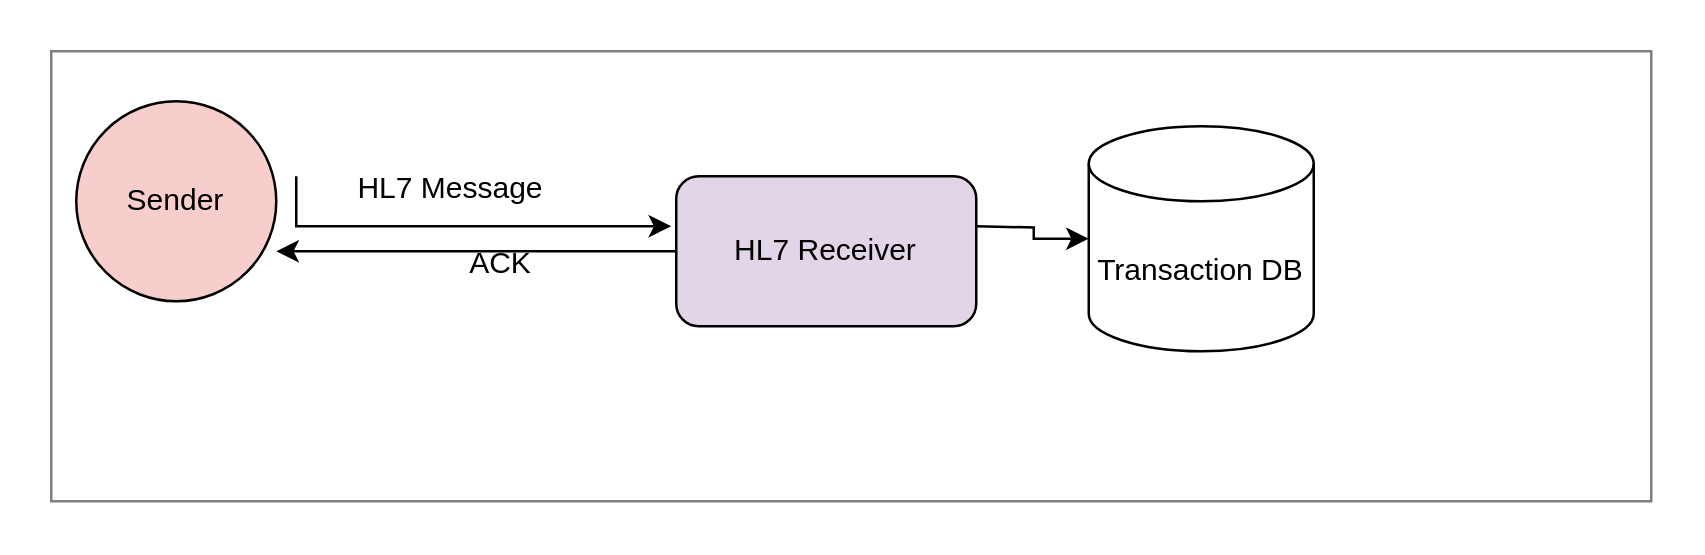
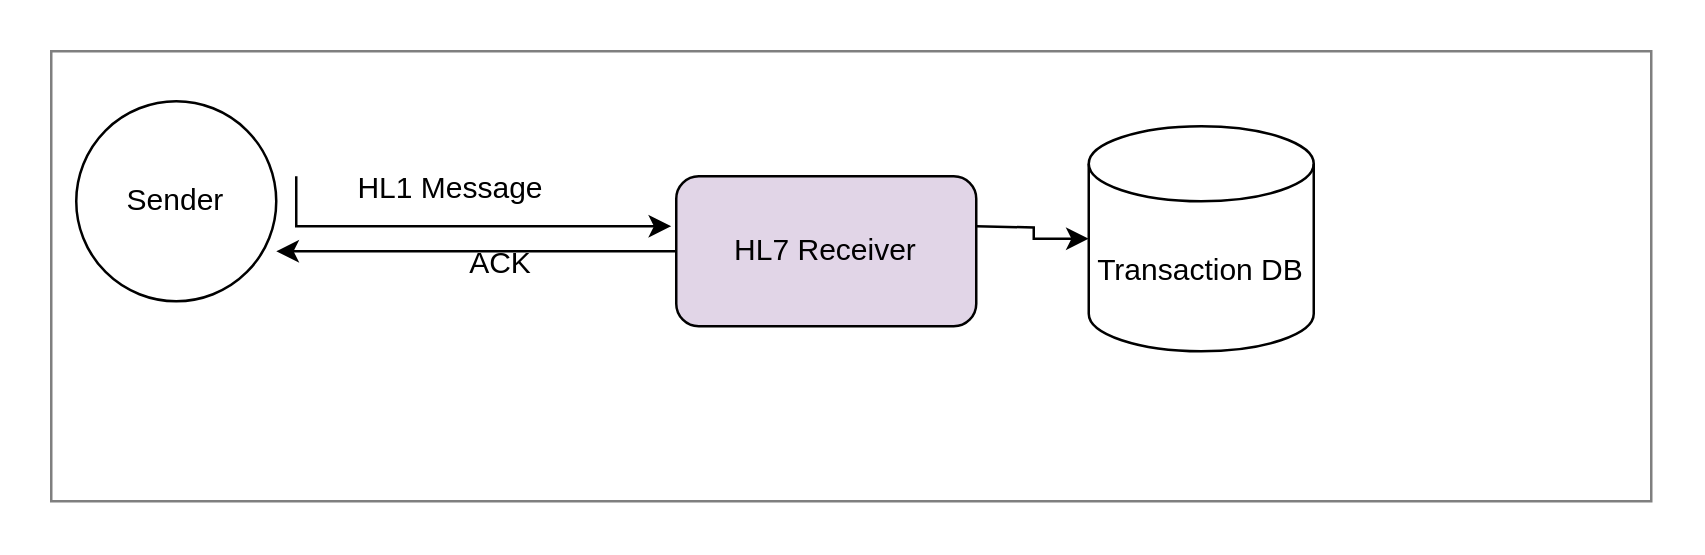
- <mxCell id="6" value="HL7 Message" style="text;html=1;strokeColor=none;fillColor=none;align=center;verticalAlign=middle;whiteSpace=wrap;rounded=0;" vertex="1" parent="1"><mxGeometry x="110" y="60" width="140" height="30" as="geometry" /></mxCell>
+ <mxCell id="6" value="HL1 Message" style="text;html=1;strokeColor=none;fillColor=none;align=center;verticalAlign=middle;whiteSpace=wrap;rounded=0;" vertex="1" parent="1"><mxGeometry x="110" y="60" width="140" height="30" as="geometry" /></mxCell>
- <mxCell id="8" value="Sender" style="ellipse;whiteSpace=wrap;html=1;aspect=fixed;fillColor=#f8cecc;" vertex="1" parent="1"><mxGeometry x="30" y="40" width="80" height="80" as="geometry" /></mxCell>
+ <mxCell id="8" value="Sender" style="ellipse;whiteSpace=wrap;html=1;aspect=fixed;" vertex="1" parent="1"><mxGeometry x="30" y="40" width="80" height="80" as="geometry" /></mxCell>
